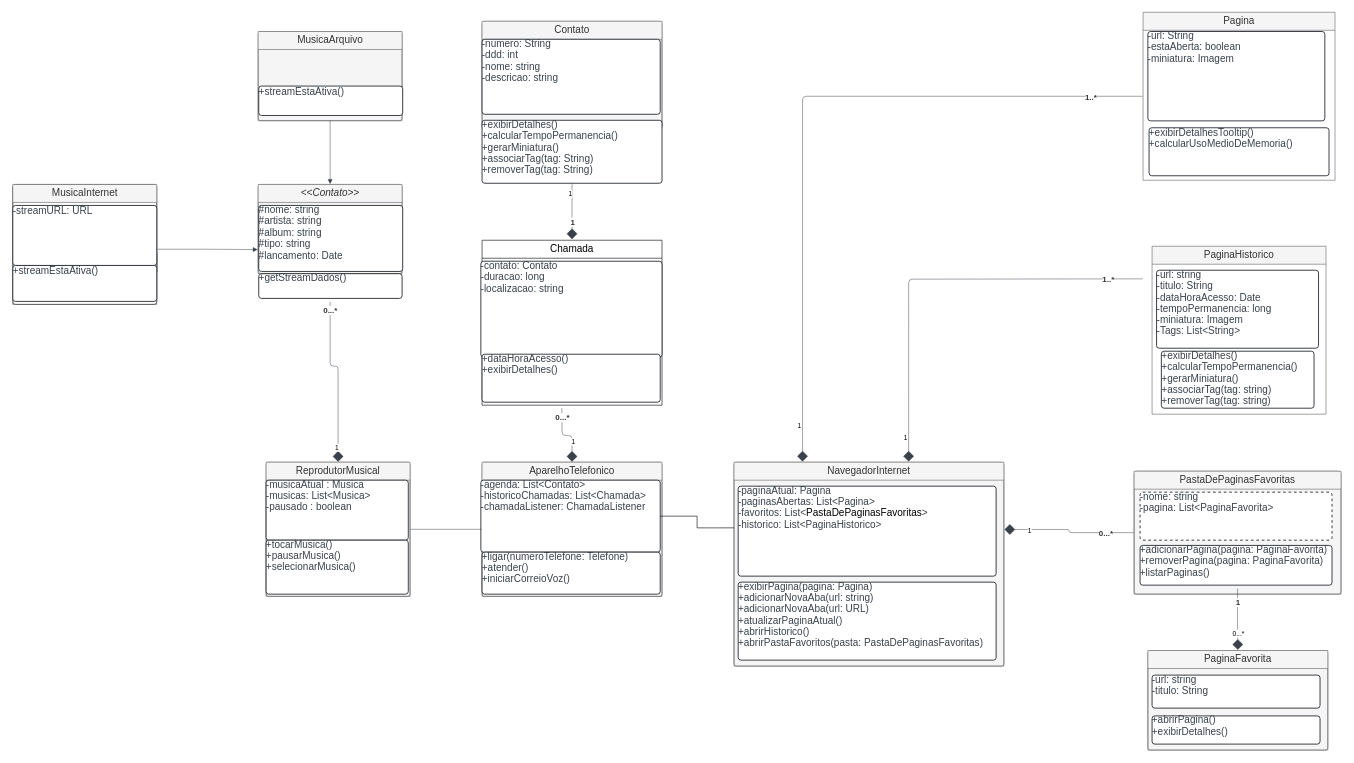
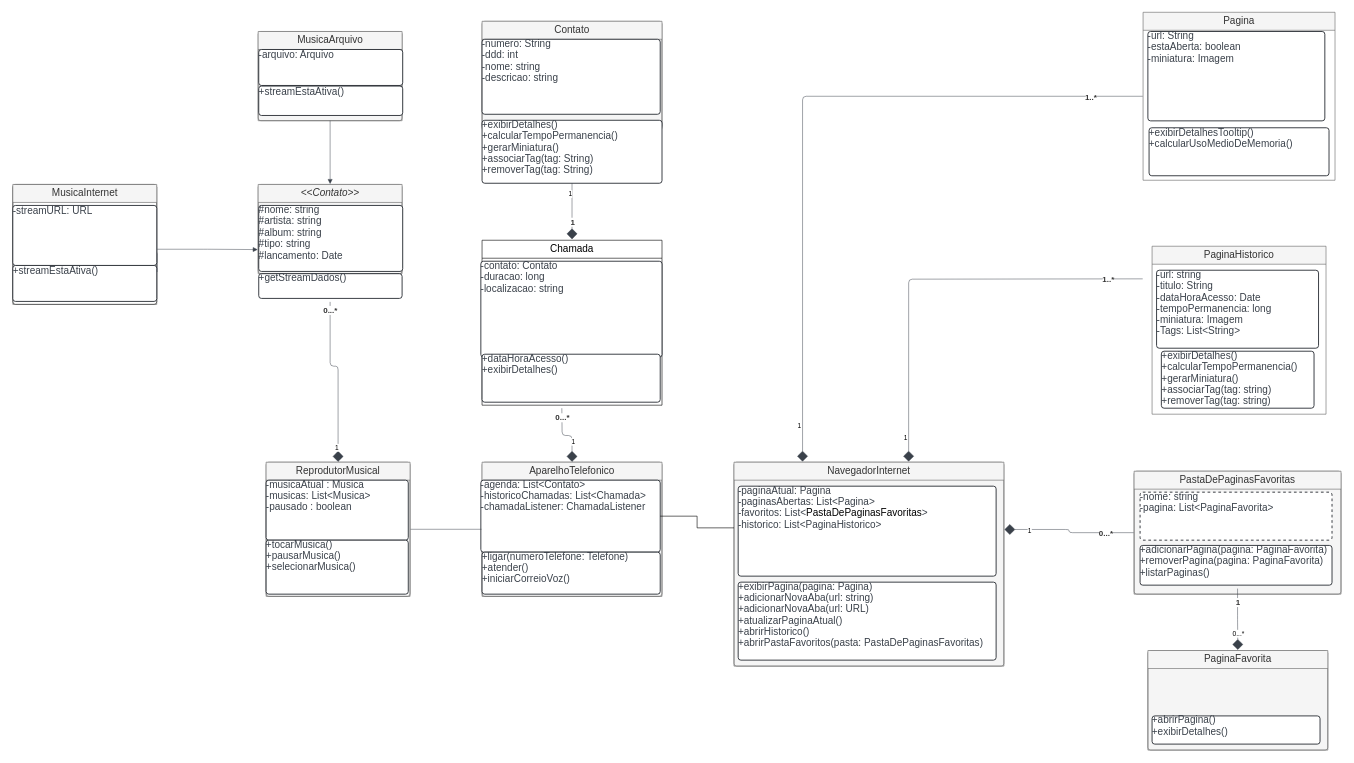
+ <mxCell id="48" value="-arquivo: Arquivo" style="html=1;overflow=block;blockSpacing=1;whiteSpace=wrap;fontSize=16.7;fontColor=#3a414a;align=left;spacing=0;verticalAlign=top;strokeColor=#282c33;strokeOpacity=100;fillOpacity=100;rounded=1;absoluteArcSize=1;arcSize=9;fillColor=#ffffff;strokeWidth=1.5;lucidId=r6U1lvOuh~WA;" parent="1" vertex="1"><mxGeometry x="430.72" y="82" width="240" height="60" as="geometry" /></mxCell>
- <mxCell id="57" value="&lt;div style=&quot;display: flex; justify-content: flex-start; text-align: left; align-items: baseline; font-size: 0; line-height: 1.25;margin-top: -2px;&quot;&gt;&lt;span&gt;&lt;span style=&quot;font-size:16.7px;color:#3a414a;&quot;&gt;-url: string&#10;&lt;/span&gt;&lt;/span&gt;&lt;/div&gt;&lt;div style=&quot;display: flex; justify-content: flex-start; text-align: left; align-items: baseline; font-size: 0; line-height: 1.25;margin-top: -2px;&quot;&gt;&lt;span&gt;&lt;span style=&quot;font-size:16.7px;color:#3a414a;&quot;&gt;-titulo: String&#10;&lt;/span&gt;&lt;/span&gt;&lt;/div&gt;&lt;div style=&quot;display: flex; justify-content: flex-start; text-align: left; align-items: baseline; font-size: 0; line-height: 1.25;margin-top: -2px;&quot;&gt;&lt;span&gt;&lt;/span&gt;&lt;/div&gt;" style="html=1;overflow=block;blockSpacing=1;whiteSpace=wrap;fontSize=13;spacing=0;verticalAlign=top;strokeColor=#282c33;strokeOpacity=100;fillOpacity=100;rounded=1;absoluteArcSize=1;arcSize=9;fillColor=#ffffff;strokeWidth=1.5;lucidId=MBW1Dp_R-3mO;" parent="1" vertex="1"><mxGeometry x="1920" y="1125" width="280" height="55" as="geometry" /></mxCell>
